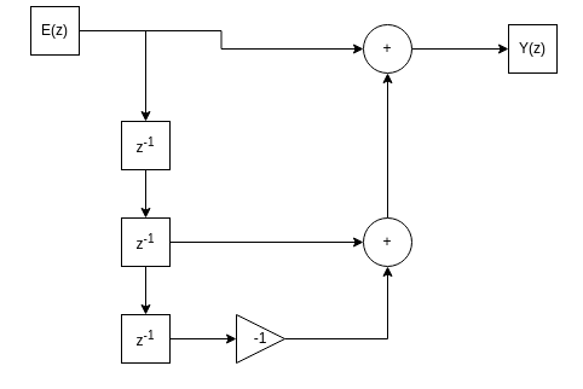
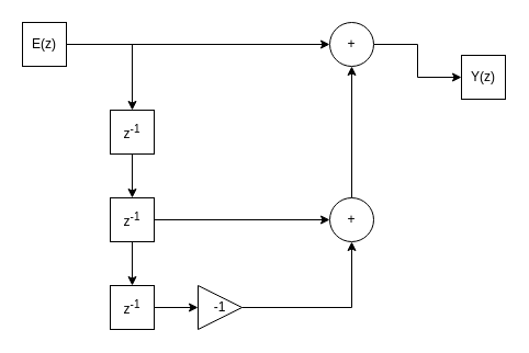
- <mxCell id="4" value="E(z)" style="whiteSpace=wrap;html=1;aspect=fixed;" vertex="1" parent="1"><mxGeometry x="25" y="5" width="40" height="40" as="geometry" /></mxCell>
+ <mxCell id="4" value="E(z)" style="whiteSpace=wrap;html=1;aspect=fixed;" vertex="1" parent="1"><mxGeometry x="20" y="20" width="40" height="40" as="geometry" /></mxCell>
- <mxCell id="5" value="Y(z)" style="whiteSpace=wrap;html=1;aspect=fixed;" vertex="1" parent="1"><mxGeometry x="420" y="20" width="40" height="40" as="geometry" /></mxCell>
+ <mxCell id="5" value="Y(z)" style="whiteSpace=wrap;html=1;aspect=fixed;" vertex="1" parent="1"><mxGeometry x="420" y="50" width="40" height="40" as="geometry" /></mxCell>
- <mxCell id="11" value="-1" style="triangle;whiteSpace=wrap;html=1;direction=east;" vertex="1" parent="1"><mxGeometry x="195" y="260" width="40" height="40" as="geometry" /></mxCell>
+ <mxCell id="11" value="-1" style="triangle;whiteSpace=wrap;html=1;direction=east;" vertex="1" parent="1"><mxGeometry x="180" y="260" width="40" height="40" as="geometry" /></mxCell>
